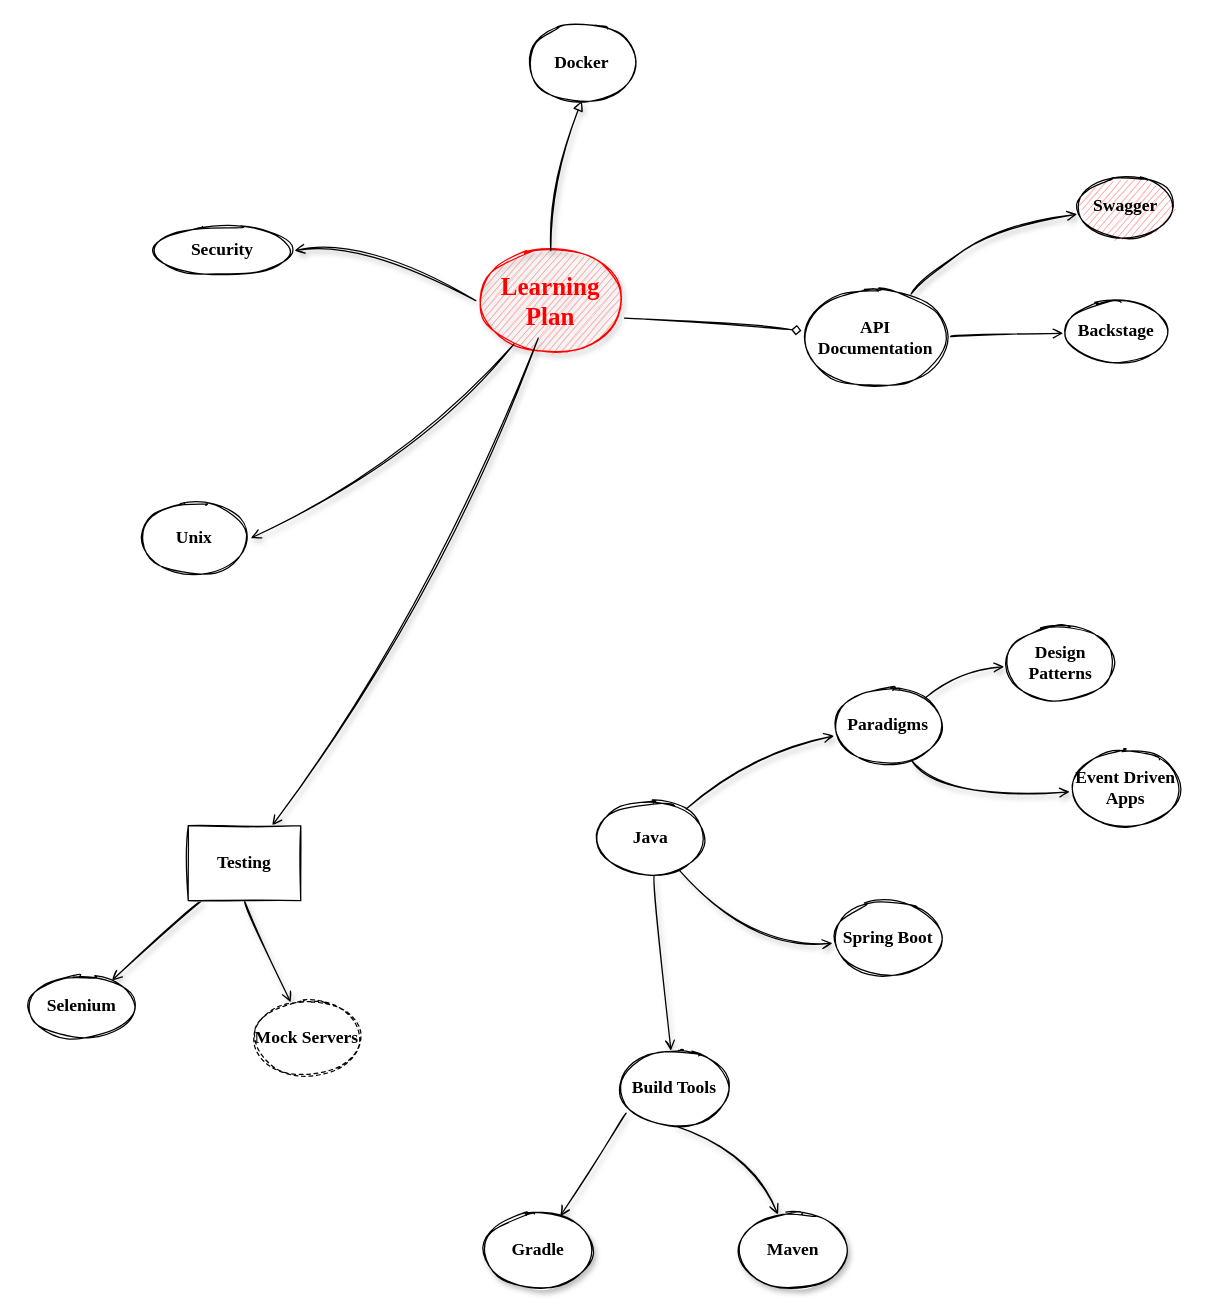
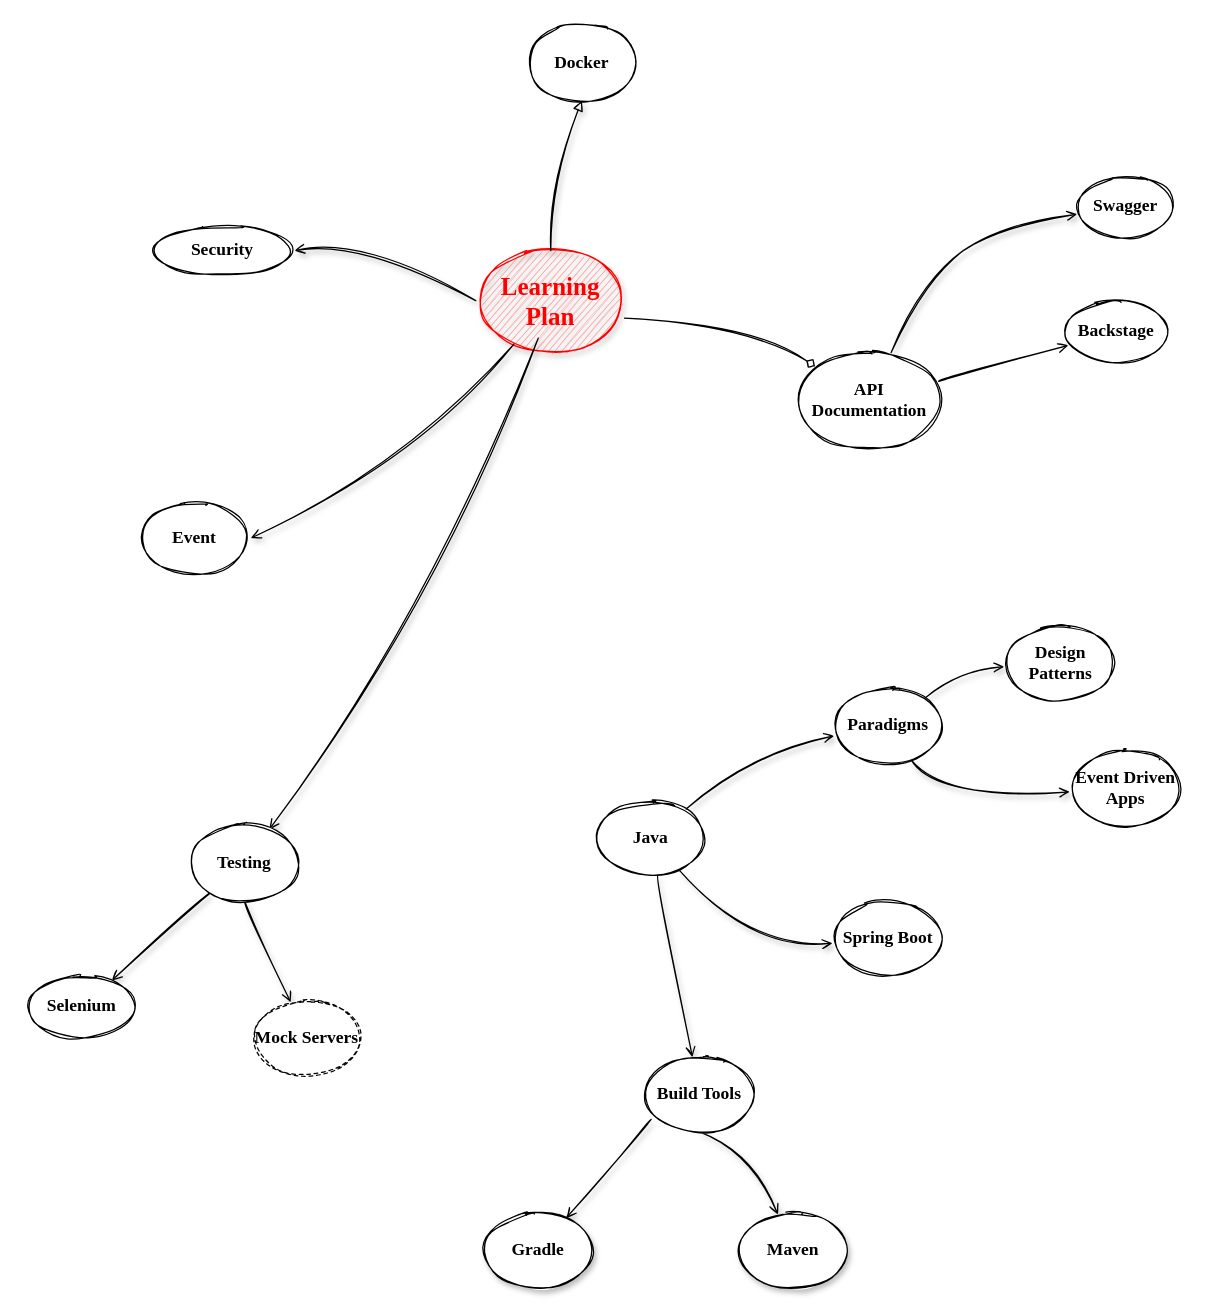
- <mxCell id="29" value="Swagger" style="ellipse;whiteSpace=wrap;html=1;rounded=0;shadow=0;comic=0;labelBackgroundColor=none;strokeWidth=1;fontFamily=Comic Sans MS;fontSize=14;align=center;sketch=1;fontStyle=1;fillColor=#ff9999;" parent="1" vertex="1"><mxGeometry x="860" y="140" width="80" height="50" as="geometry" /></mxCell>
+ <mxCell id="29" value="Swagger" style="ellipse;whiteSpace=wrap;html=1;rounded=0;shadow=0;comic=0;labelBackgroundColor=none;strokeWidth=1;fontFamily=Comic Sans MS;fontSize=14;align=center;sketch=1;fontStyle=1" parent="1" vertex="1"><mxGeometry x="860" y="140" width="80" height="50" as="geometry" /></mxCell>
- <mxCell id="27" value="API Documentation" style="ellipse;whiteSpace=wrap;html=1;rounded=0;shadow=0;comic=0;labelBackgroundColor=none;strokeWidth=1;fontFamily=Comic Sans MS;fontSize=14;align=center;sketch=1;fontStyle=1" parent="1" vertex="1"><mxGeometry x="640" y="230" width="120" height="80" as="geometry" /></mxCell>
+ <mxCell id="27" value="API Documentation" style="ellipse;whiteSpace=wrap;html=1;rounded=0;shadow=0;comic=0;labelBackgroundColor=none;strokeWidth=1;fontFamily=Comic Sans MS;fontSize=14;align=center;sketch=1;fontStyle=1" parent="1" vertex="1"><mxGeometry x="635" y="280" width="120" height="80" as="geometry" /></mxCell>
- <mxCell id="5" value="Unix" style="ellipse;whiteSpace=wrap;html=1;rounded=0;shadow=0;comic=0;labelBackgroundColor=none;strokeWidth=1;fontFamily=Comic Sans MS;fontSize=14;align=center;sketch=1;fontStyle=1" parent="1" vertex="1"><mxGeometry x="110" y="400" width="90" height="60" as="geometry" /></mxCell>
+ <mxCell id="5" value="Event" style="ellipse;whiteSpace=wrap;html=1;rounded=0;shadow=0;comic=0;labelBackgroundColor=none;strokeWidth=1;fontFamily=Comic Sans MS;fontSize=14;align=center;sketch=1;fontStyle=1" parent="1" vertex="1"><mxGeometry x="110" y="400" width="90" height="60" as="geometry" /></mxCell>
- <mxCell id="24" value="Testing" style="whiteSpace=wrap;html=1;shadow=0;comic=0;labelBackgroundColor=none;strokeWidth=1;fontFamily=Comic Sans MS;fontSize=14;align=center;sketch=1;fontStyle=1;rounded=0;" parent="1" vertex="1"><mxGeometry x="150" y="660" width="90" height="60" as="geometry" /></mxCell>
+ <mxCell id="24" value="Testing" style="ellipse;whiteSpace=wrap;html=1;rounded=0;shadow=0;comic=0;labelBackgroundColor=none;strokeWidth=1;fontFamily=Comic Sans MS;fontSize=14;align=center;sketch=1;fontStyle=1" parent="1" vertex="1"><mxGeometry x="150" y="660" width="90" height="60" as="geometry" /></mxCell>
- <mxCell id="19" value="Build Tools" style="ellipse;whiteSpace=wrap;html=1;rounded=0;shadow=0;comic=0;labelBackgroundColor=none;strokeWidth=1;fontFamily=Comic Sans MS;fontSize=14;align=center;sketch=1;fontStyle=1" parent="1" vertex="1"><mxGeometry x="494" y="840" width="90" height="60" as="geometry" /></mxCell>
+ <mxCell id="19" value="Build Tools" style="ellipse;whiteSpace=wrap;html=1;rounded=0;shadow=0;comic=0;labelBackgroundColor=none;strokeWidth=1;fontFamily=Comic Sans MS;fontSize=14;align=center;sketch=1;fontStyle=1" parent="1" vertex="1"><mxGeometry x="514" y="845" width="90" height="60" as="geometry" /></mxCell>
